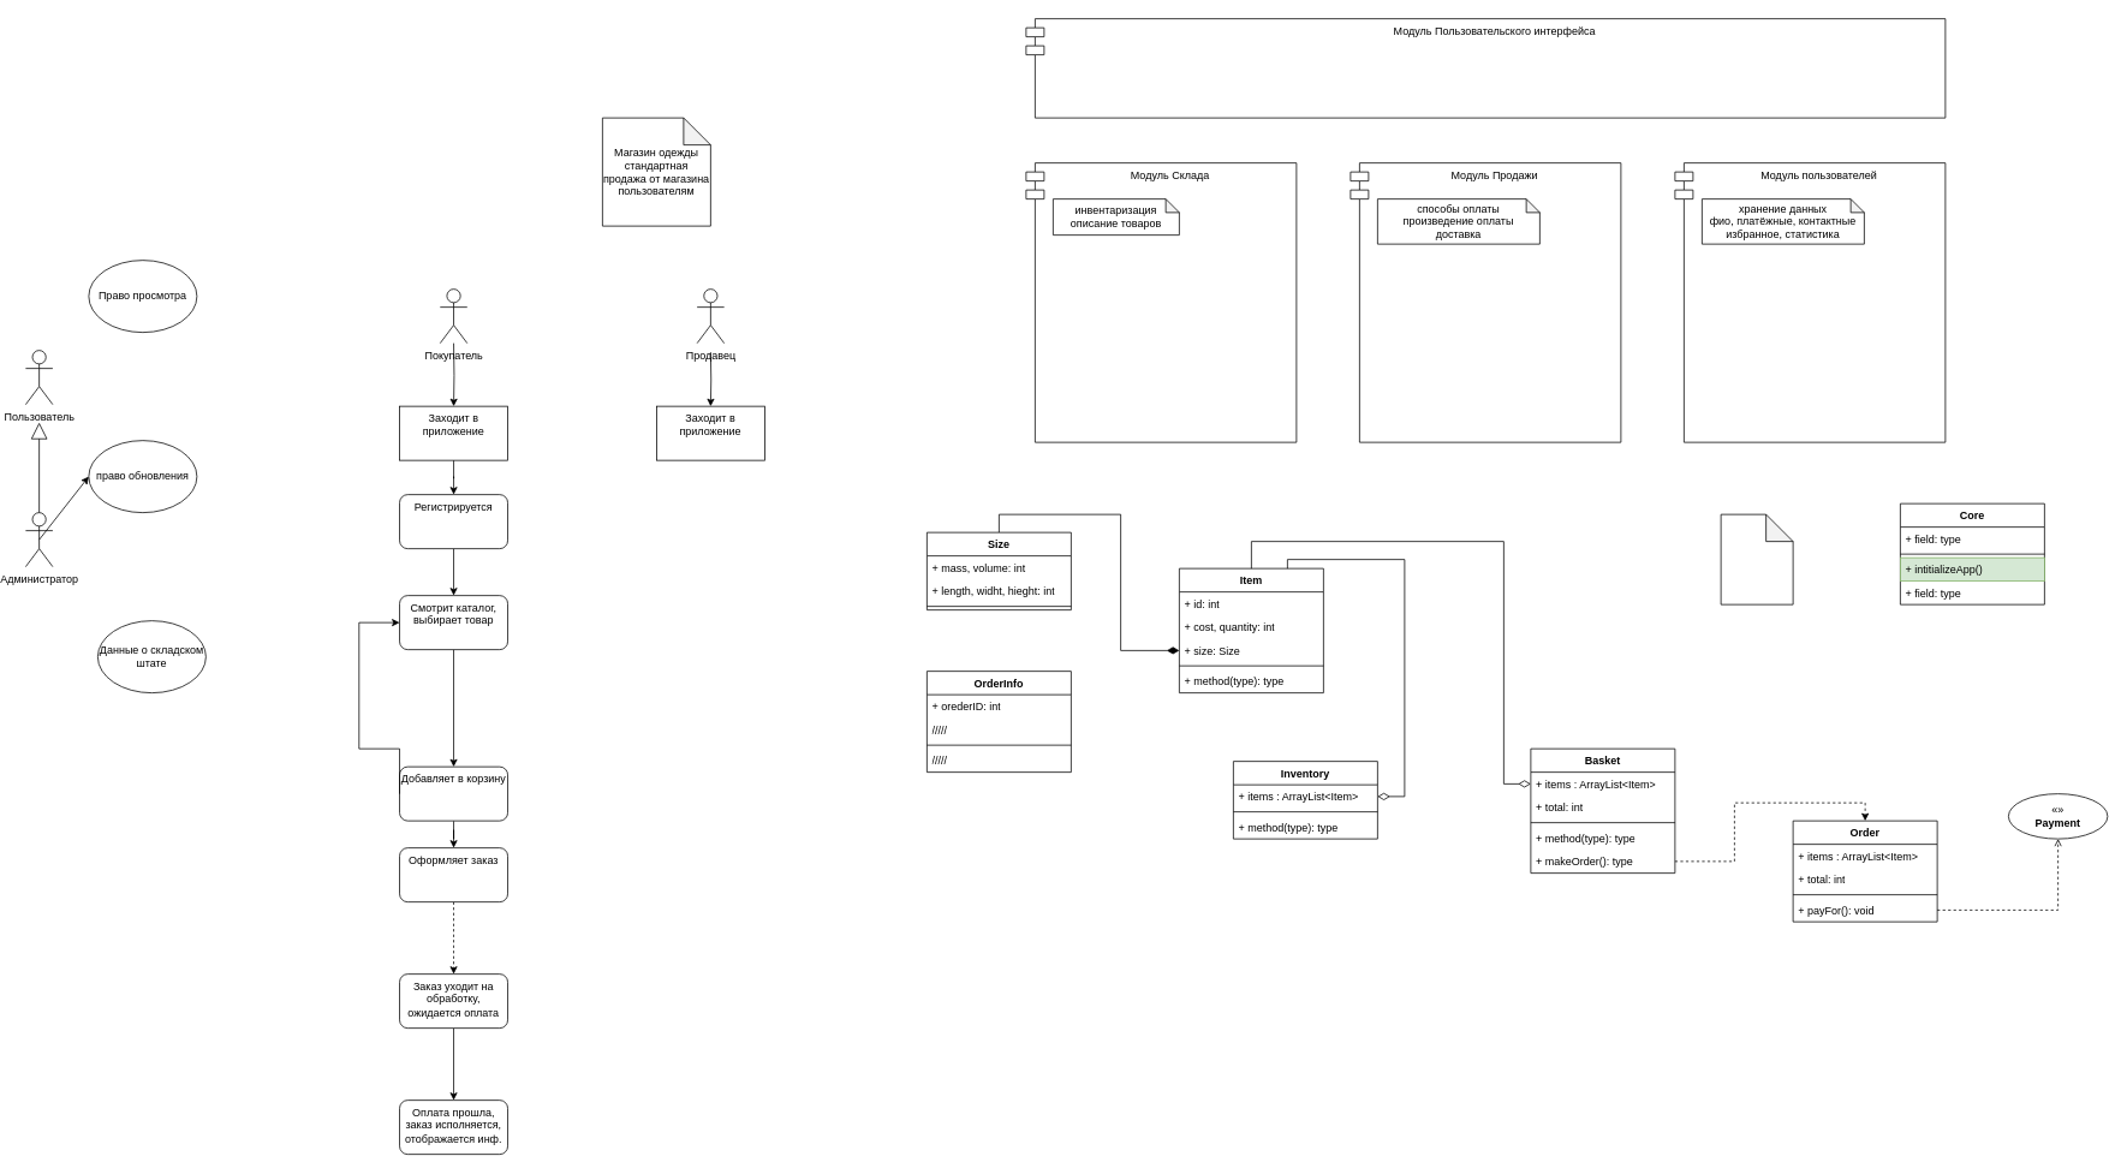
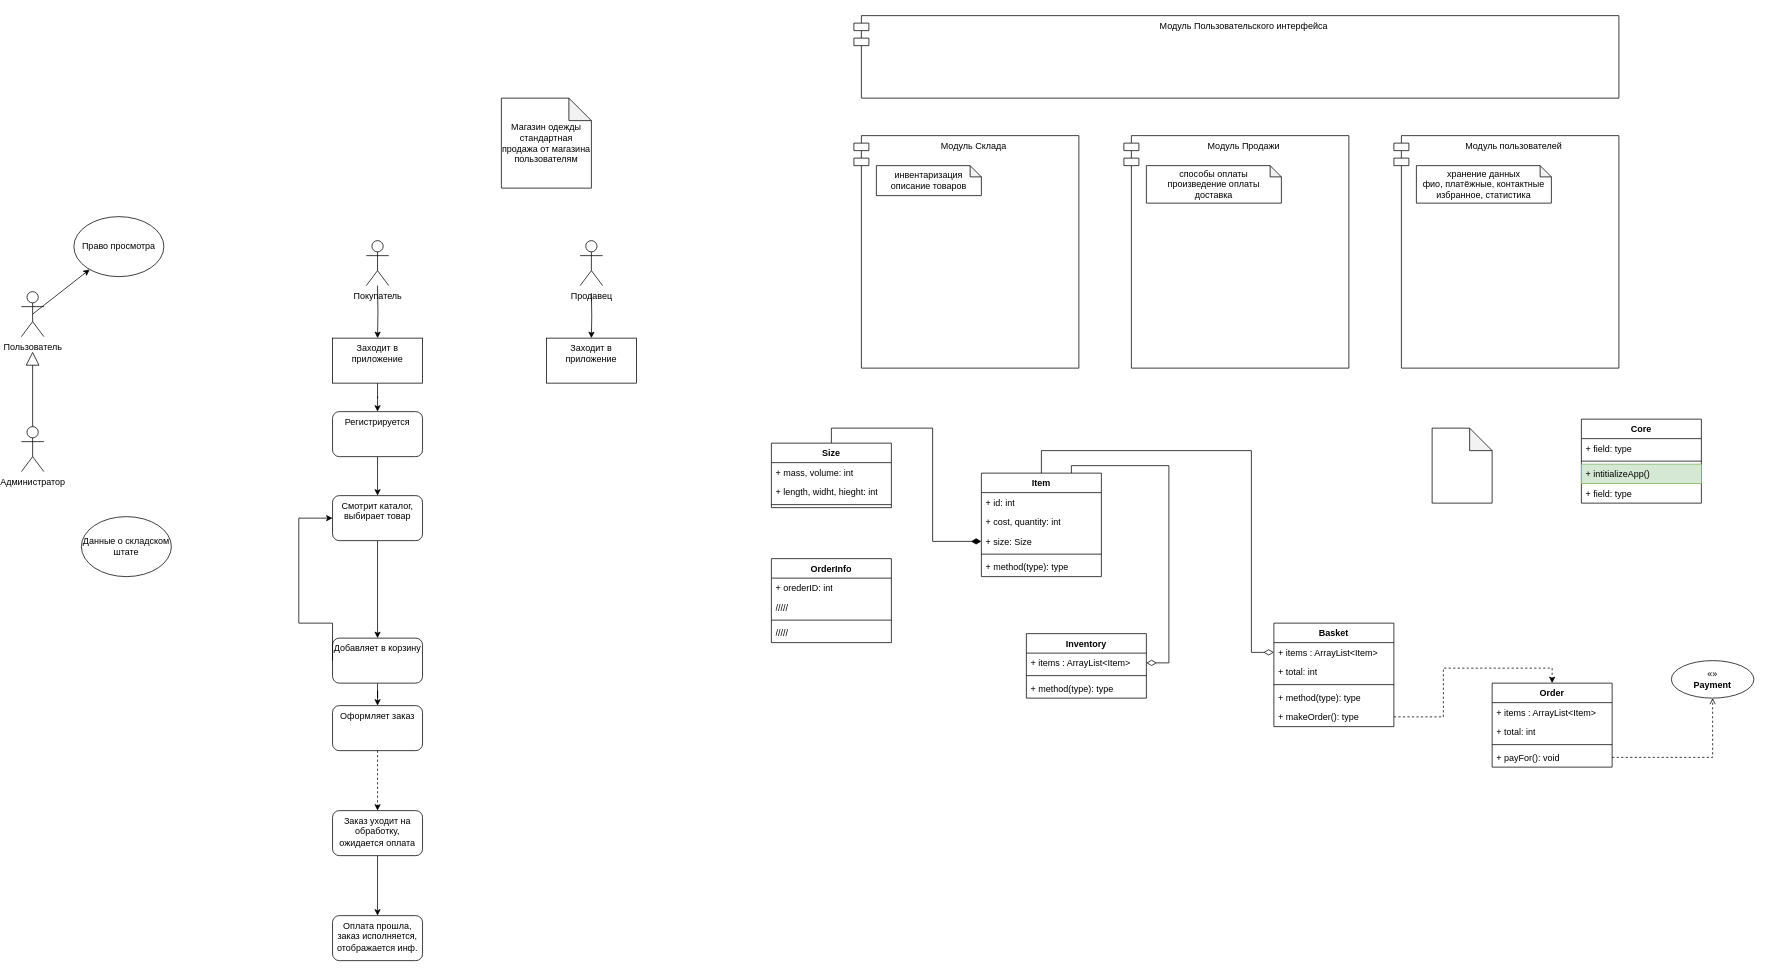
+ <mxCell id="11" value="" style="endArrow=classic;html=1;rounded=0;exitX=0.5;exitY=0.5;exitDx=0;exitDy=0;exitPerimeter=0;" parent="1" source="2" target="8" edge="1"><mxGeometry width="50" height="50" relative="1" as="geometry"><mxPoint x="130" y="548" as="sourcePoint" /><mxPoint x="180" y="498" as="targetPoint" /></mxGeometry></mxCell>
- <mxCell id="9" value="право обновления" style="ellipse;whiteSpace=wrap;html=1;" parent="1" vertex="1"><mxGeometry x="90" y="488" width="120" height="80" as="geometry" /></mxCell>
- <mxCell id="12" value="" style="endArrow=classic;html=1;rounded=0;exitX=0.5;exitY=0.5;exitDx=0;exitDy=0;exitPerimeter=0;entryX=0;entryY=0.5;entryDx=0;entryDy=0;" parent="1" source="7" target="9" edge="1"><mxGeometry width="50" height="50" relative="1" as="geometry"><mxPoint x="45" y="428" as="sourcePoint" /><mxPoint x="200" y="360" as="targetPoint" /></mxGeometry></mxCell>
